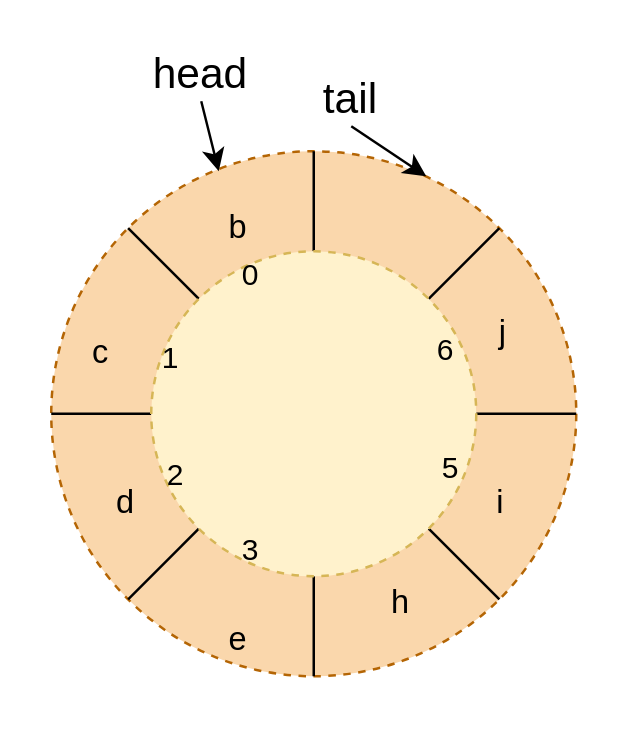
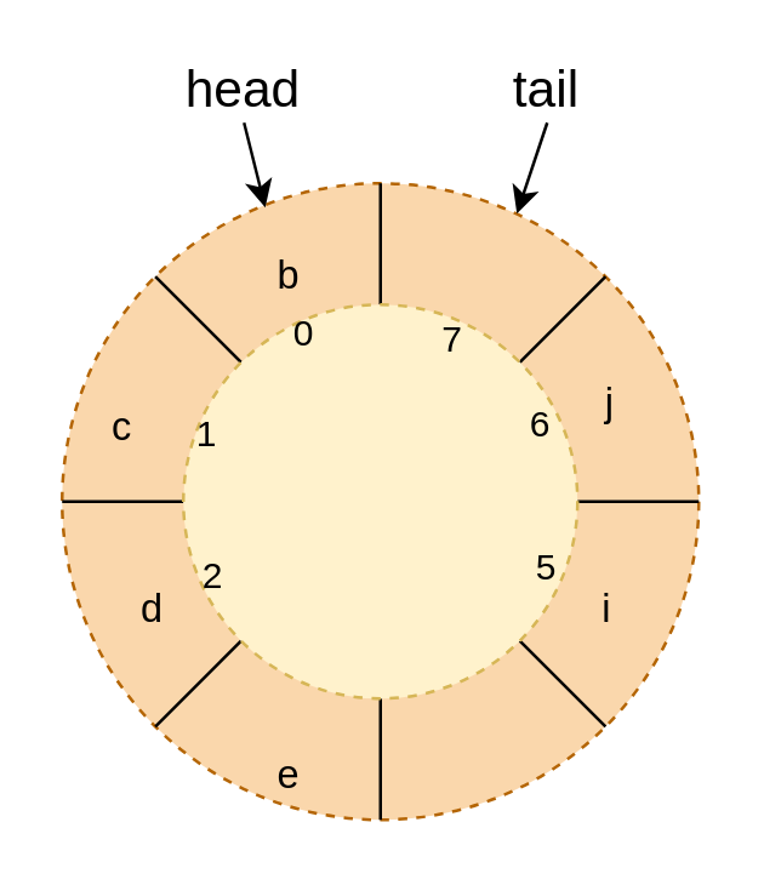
- <mxCell id="17" value="tail" style="text;html=1;strokeColor=none;fillColor=none;align=center;verticalAlign=middle;whiteSpace=wrap;rounded=0;dashed=1;fontSize=17;" vertex="1" parent="1"><mxGeometry x="120" y="30" width="40" height="20" as="geometry" /></mxCell>
+ <mxCell id="17" value="tail" style="text;html=1;strokeColor=none;fillColor=none;align=center;verticalAlign=middle;whiteSpace=wrap;rounded=0;dashed=1;fontSize=17;" vertex="1" parent="1"><mxGeometry x="160" y="20" width="40" height="20" as="geometry" /></mxCell>
+ <mxCell id="28" value="7" style="text;html=1;strokeColor=none;fillColor=none;align=center;verticalAlign=middle;whiteSpace=wrap;rounded=0;dashed=1;fontSize=12;" vertex="1" parent="1"><mxGeometry x="129" y="102" width="40" height="20" as="geometry" /></mxCell>
- <mxCell id="22" value="3" style="text;html=1;strokeColor=none;fillColor=none;align=center;verticalAlign=middle;whiteSpace=wrap;rounded=0;dashed=1;fontSize=12;" vertex="1" parent="1"><mxGeometry x="80" y="210" width="40" height="20" as="geometry" /></mxCell>
- <mxCell id="27" value="h" style="text;html=1;strokeColor=none;fillColor=none;align=center;verticalAlign=middle;whiteSpace=wrap;rounded=0;dashed=1;fontSize=13;" vertex="1" parent="1"><mxGeometry x="140" y="230" width="40" height="20" as="geometry" /></mxCell>
